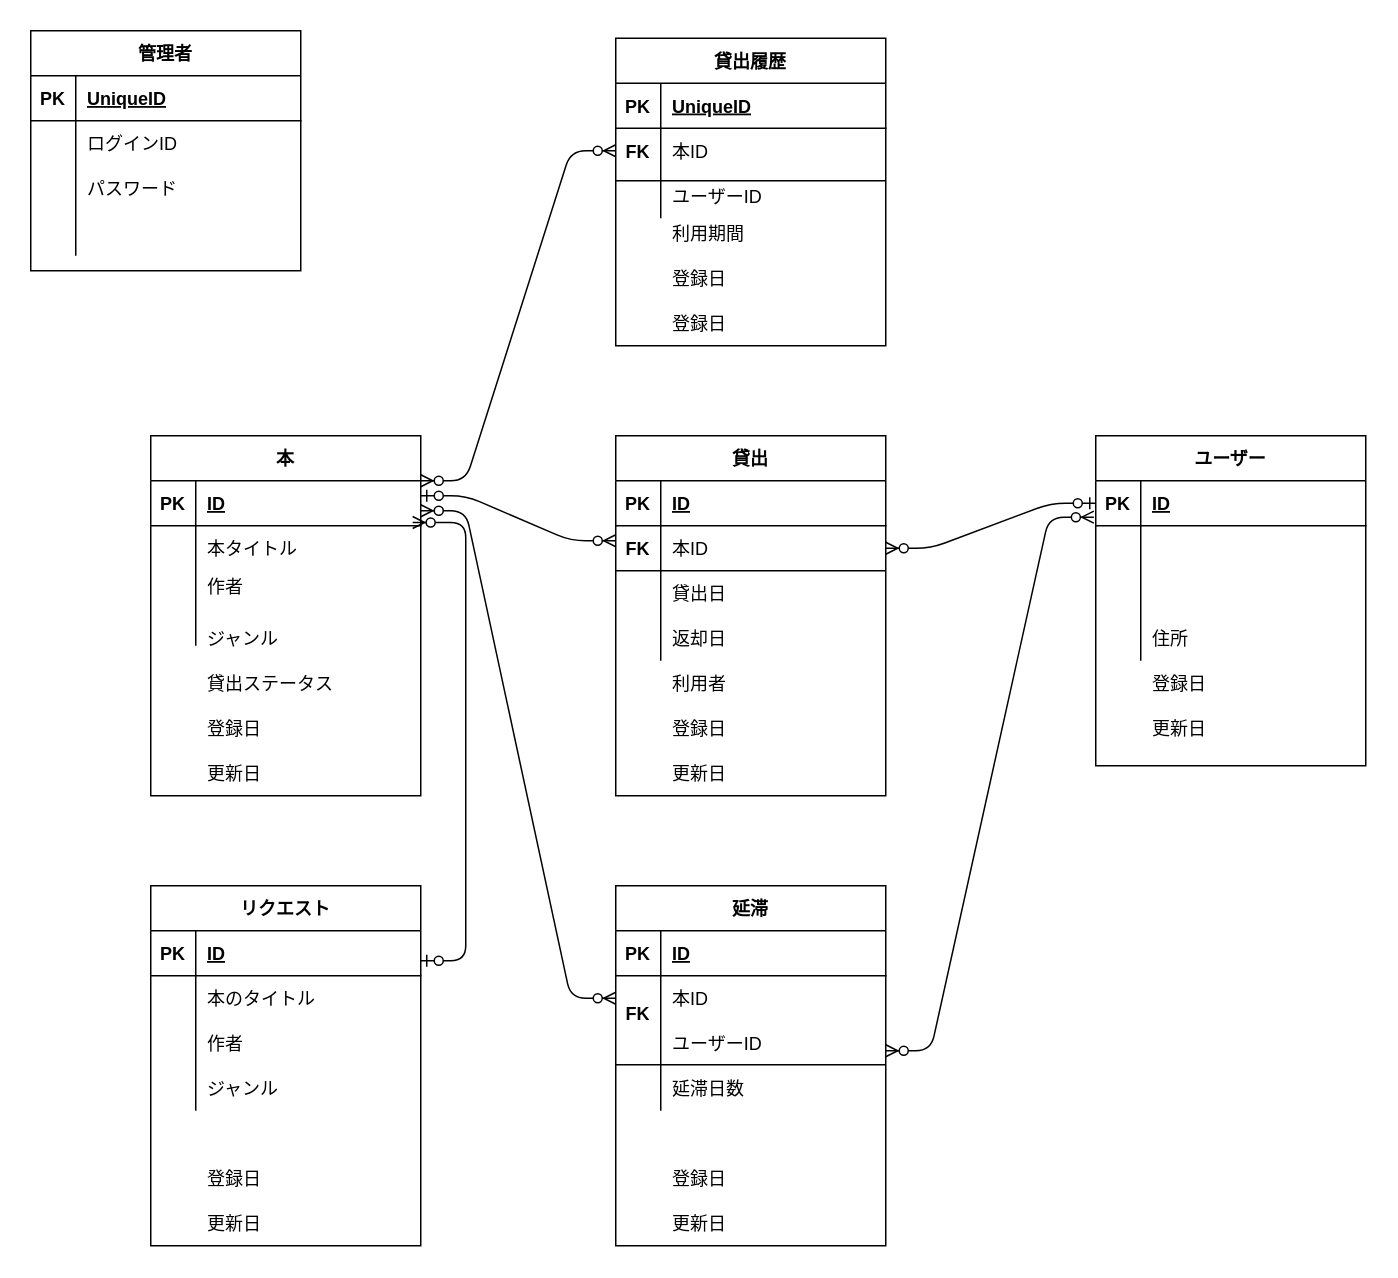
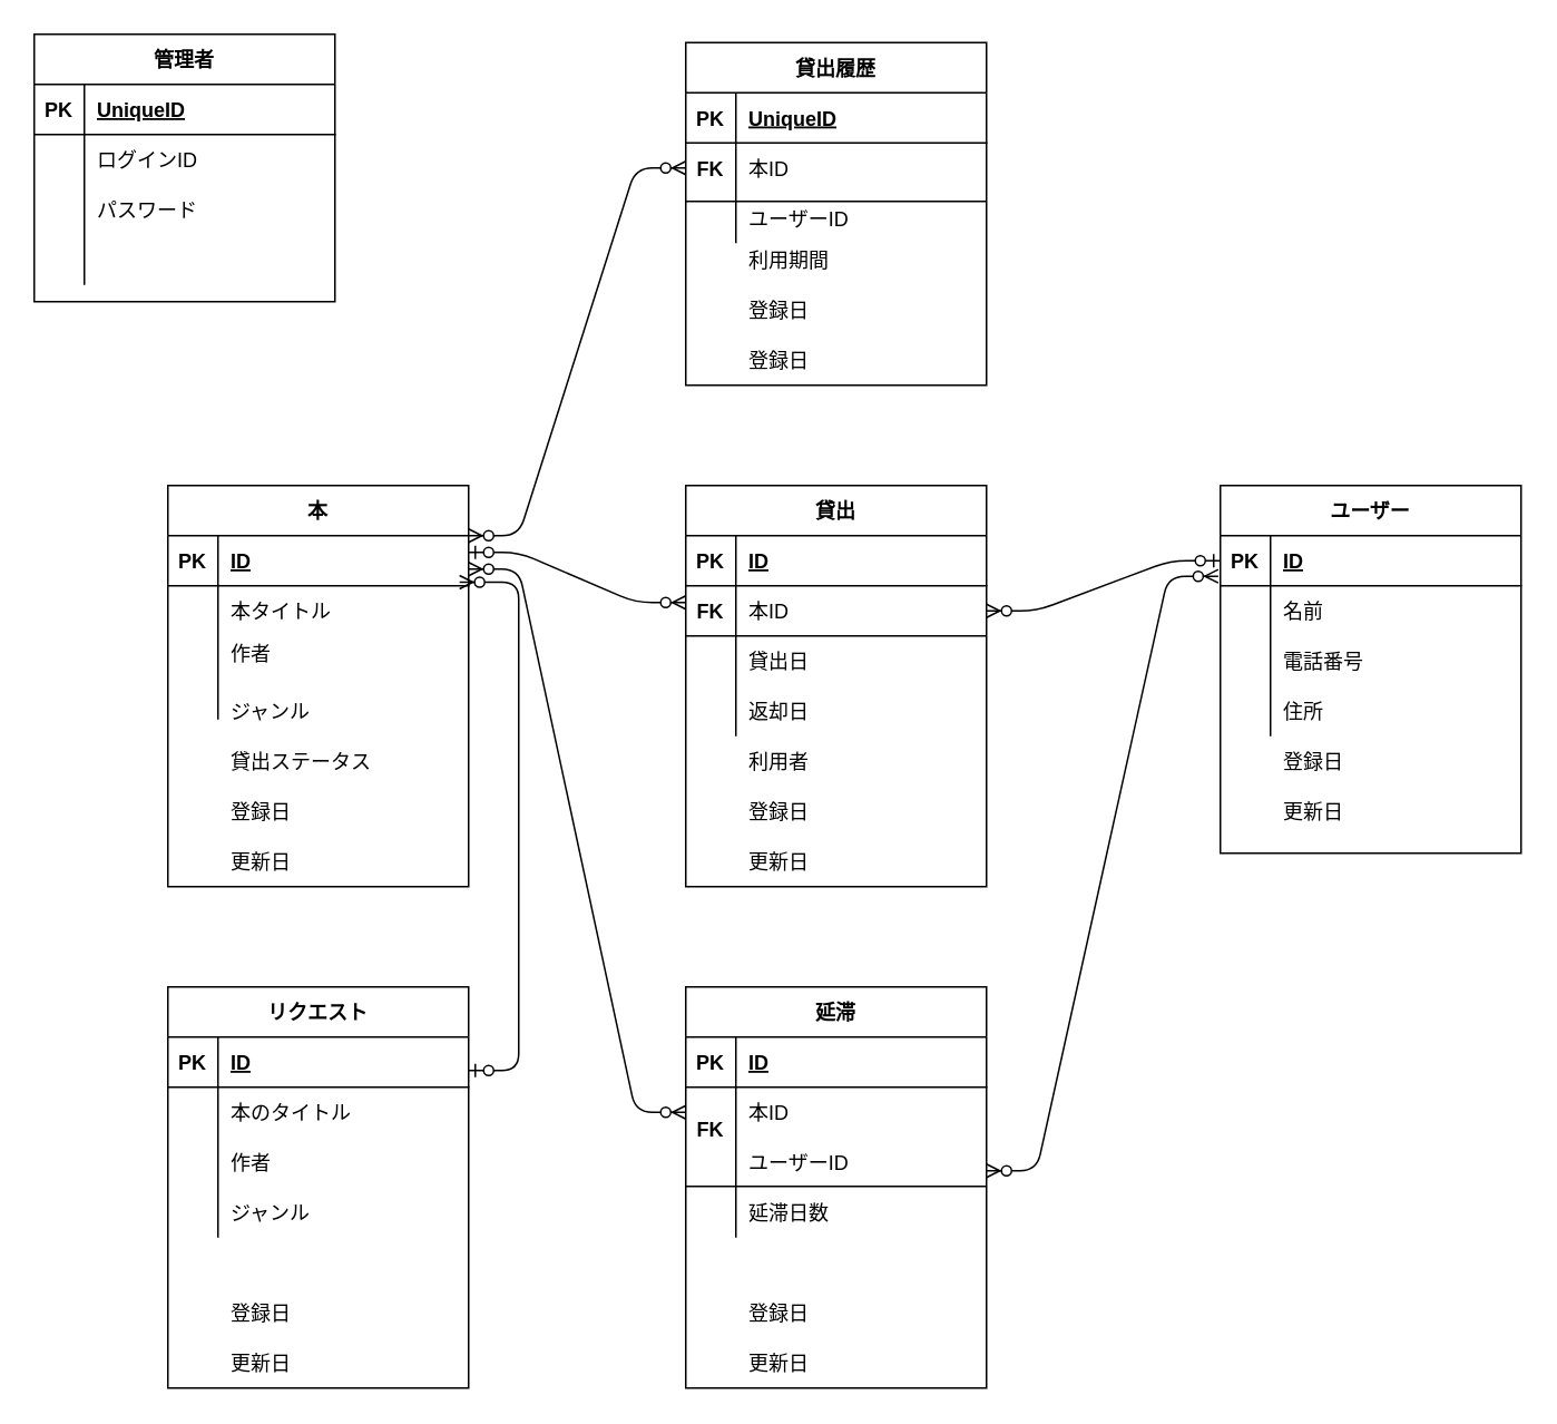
+ <mxCell id="104" value="名前" style="shape=partialRectangle;connectable=0;fillColor=none;top=0;left=0;bottom=0;right=0;align=left;spacingLeft=6;overflow=hidden;" vertex="1" parent="102"><mxGeometry x="30" width="150" height="30" as="geometry" /></mxCell>
+ <mxCell id="107" value="電話番号" style="shape=partialRectangle;connectable=0;fillColor=none;top=0;left=0;bottom=0;right=0;align=left;spacingLeft=6;overflow=hidden;" vertex="1" parent="105"><mxGeometry x="30" width="150" height="30" as="geometry" /></mxCell>
